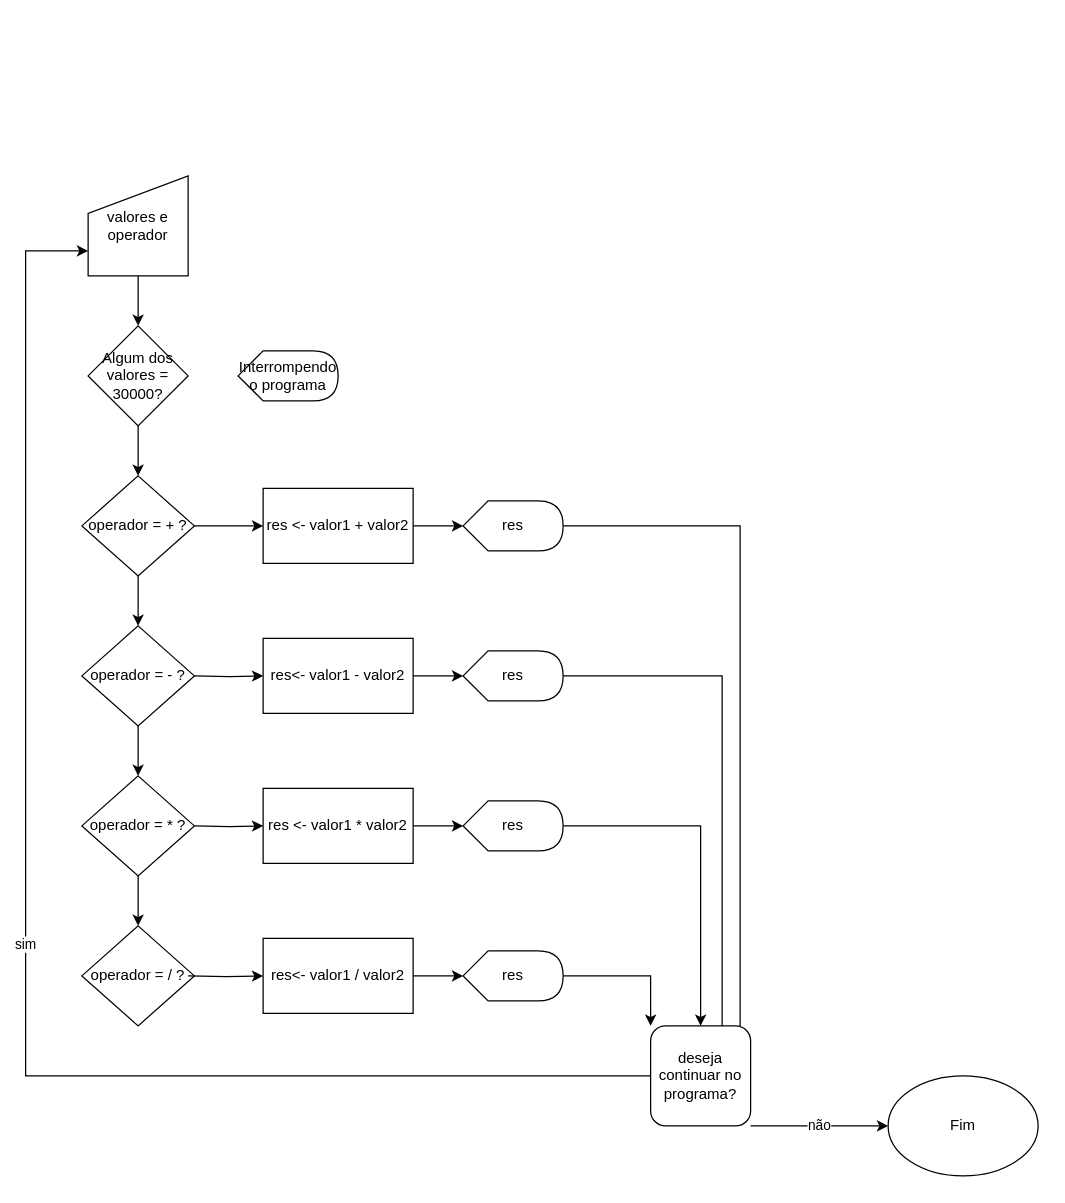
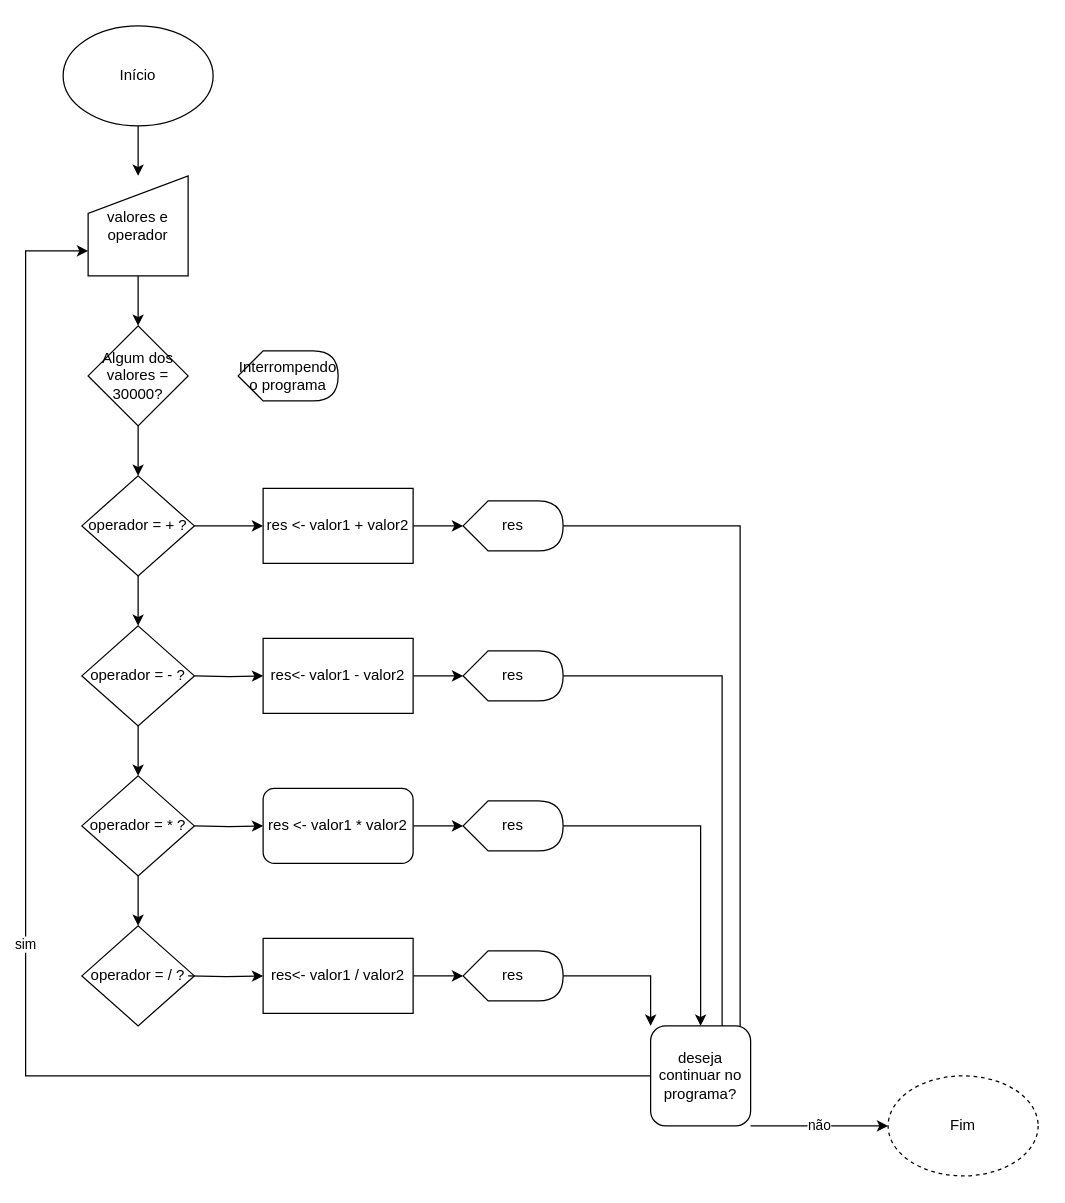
+ <mxCell id="3" value="Início" style="ellipse;whiteSpace=wrap;html=1;" vertex="1" parent="1"><mxGeometry x="50" y="20" width="120" height="80" as="geometry" /></mxCell>
+ <mxCell id="2" value="" style="edgeStyle=orthogonalEdgeStyle;rounded=0;orthogonalLoop=1;jettySize=auto;html=1;" edge="1" parent="1" source="3" target="6"><mxGeometry relative="1" as="geometry" /></mxCell>
- <mxCell id="25" value="res &amp;lt;- valor1 * valor2" style="whiteSpace=wrap;html=1;" vertex="1" parent="1"><mxGeometry x="210" y="630" width="120" height="60" as="geometry" /></mxCell>
+ <mxCell id="25" value="res &amp;lt;- valor1 * valor2" style="whiteSpace=wrap;html=1;rounded=1;" vertex="1" parent="1"><mxGeometry x="210" y="630" width="120" height="60" as="geometry" /></mxCell>
- <mxCell id="4" value="Fim" style="ellipse;whiteSpace=wrap;html=1;" vertex="1" parent="1"><mxGeometry x="710" y="860" width="120" height="80" as="geometry" /></mxCell>
+ <mxCell id="4" value="Fim" style="ellipse;whiteSpace=wrap;html=1;dashed=1;" vertex="1" parent="1"><mxGeometry x="710" y="860" width="120" height="80" as="geometry" /></mxCell>
